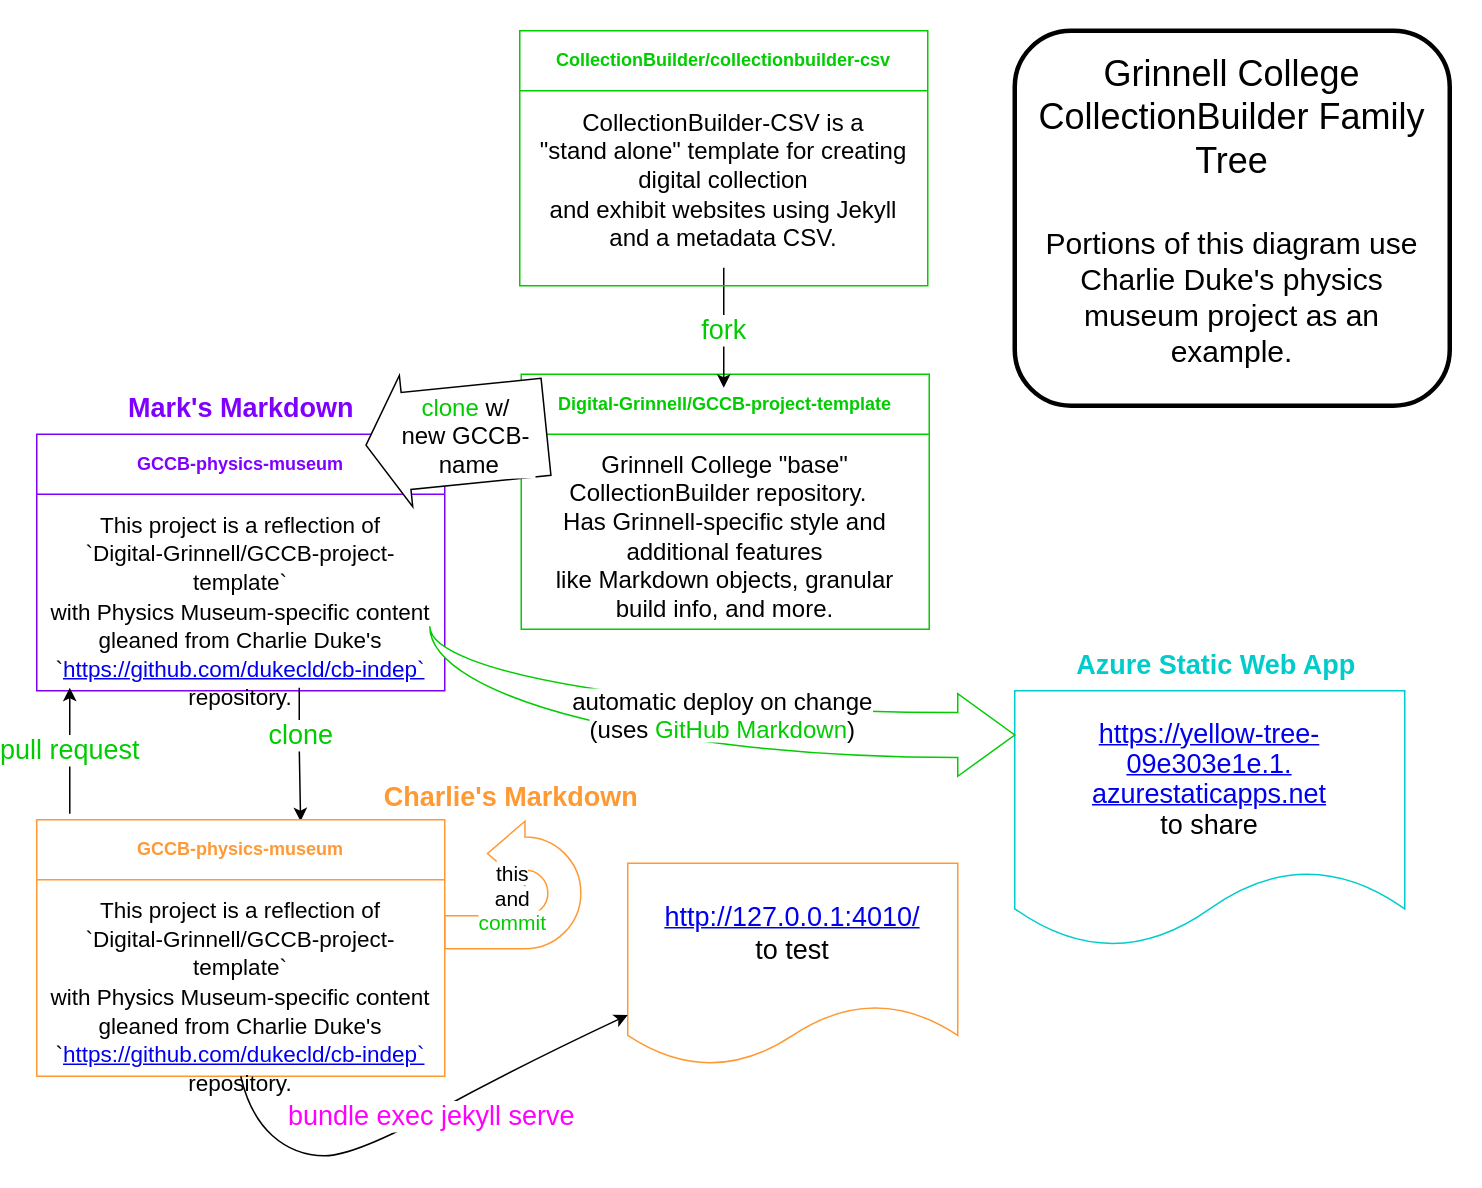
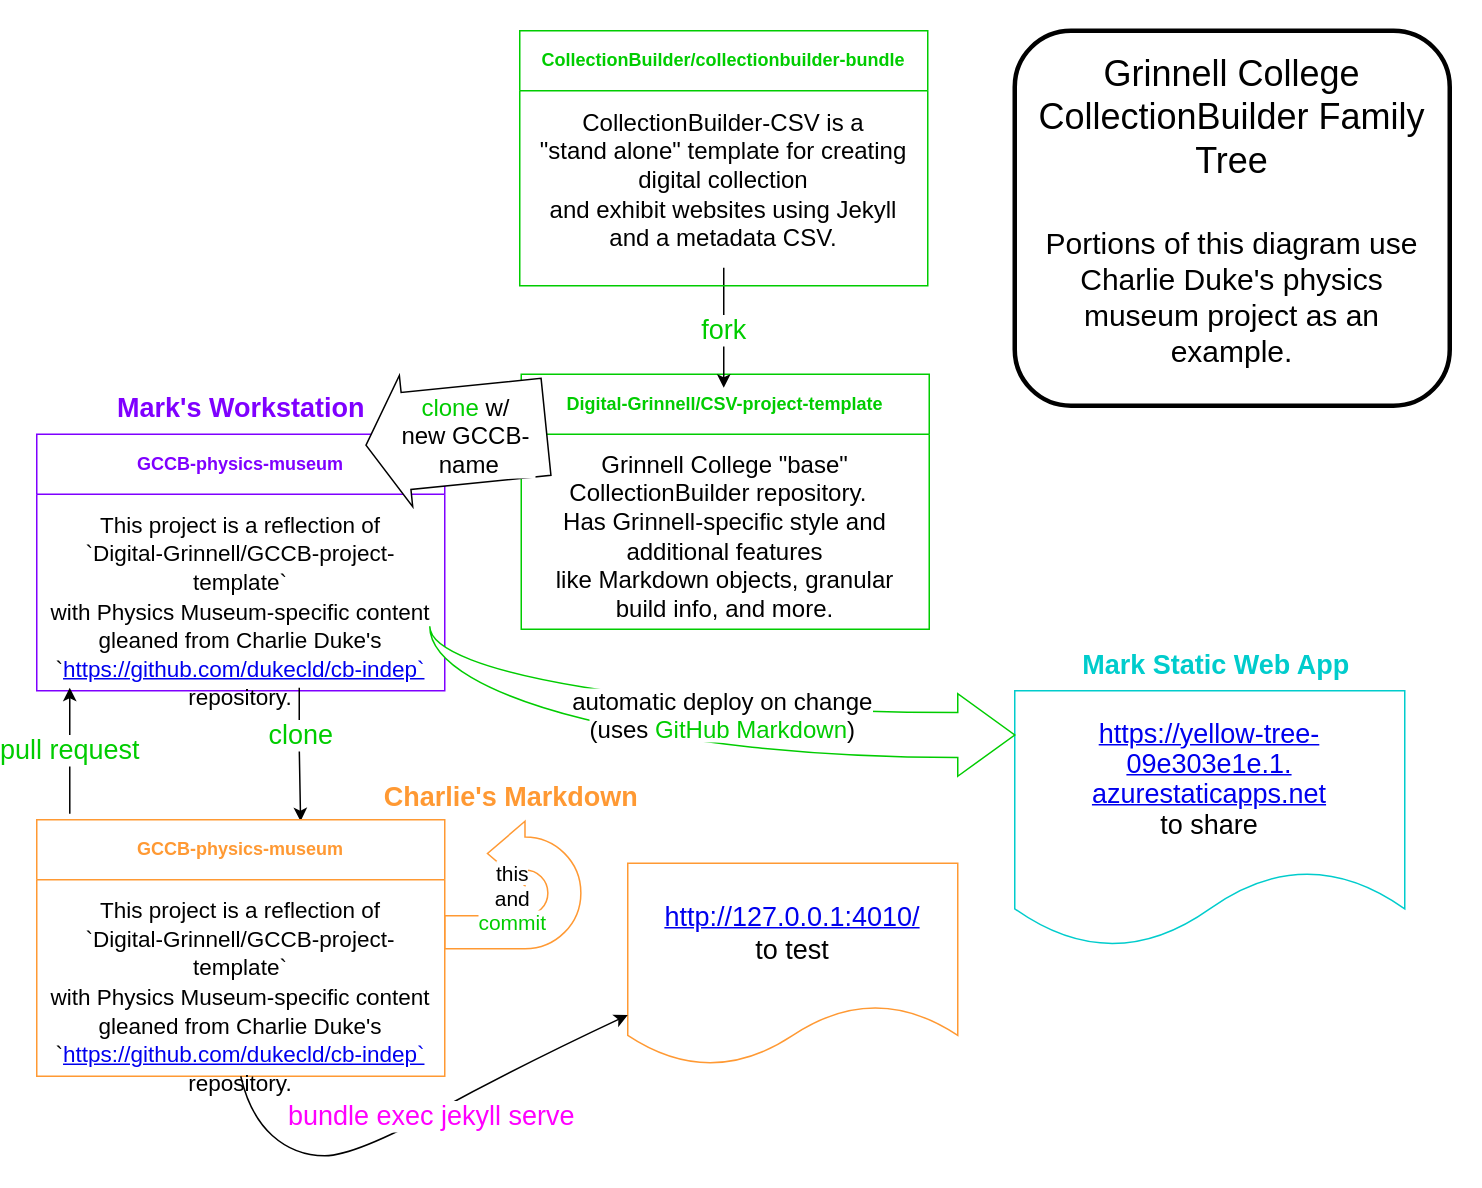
- <mxCell id="17" value="CollectionBuilder/collectionbuilder-csv" style="swimlane;whiteSpace=wrap;html=1;startSize=40;fontColor=#00CC00;strokeColor=#00CC00;" parent="1" vertex="1"><mxGeometry x="342" y="20" width="272" height="170" as="geometry"><mxRectangle x="320" y="30" width="240" height="40" as="alternateBounds" /></mxGeometry></mxCell>
+ <mxCell id="17" value="CollectionBuilder/collectionbuilder-bundle" style="swimlane;whiteSpace=wrap;html=1;startSize=40;fontColor=#00CC00;strokeColor=#00CC00;" parent="1" vertex="1"><mxGeometry x="342" y="20" width="272" height="170" as="geometry"><mxRectangle x="320" y="30" width="240" height="40" as="alternateBounds" /></mxGeometry></mxCell>
- <mxCell id="3" value="&lt;span style=&quot;color: rgb(0, 204, 0);&quot;&gt;Digital-Grinnell/GCCB-project-template&lt;/span&gt;" style="swimlane;whiteSpace=wrap;html=1;startSize=40;strokeColor=#00CC00;" parent="1" vertex="1"><mxGeometry x="343" y="249" width="272" height="170" as="geometry"><mxRectangle x="320" y="30" width="240" height="40" as="alternateBounds" /></mxGeometry></mxCell>
+ <mxCell id="3" value="&lt;span style=&quot;color: rgb(0, 204, 0);&quot;&gt;Digital-Grinnell/CSV-project-template&lt;/span&gt;" style="swimlane;whiteSpace=wrap;html=1;startSize=40;strokeColor=#00CC00;" parent="1" vertex="1"><mxGeometry x="343" y="249" width="272" height="170" as="geometry"><mxRectangle x="320" y="30" width="240" height="40" as="alternateBounds" /></mxGeometry></mxCell>
- <mxCell id="5" value="&lt;font style=&quot;font-size: 18px; color: rgb(127, 0, 255);&quot;&gt;&lt;b&gt;Mark's Markdown&lt;/b&gt;&lt;/font&gt;" style="text;html=1;align=center;verticalAlign=middle;resizable=0;points=[];autosize=1;strokeColor=none;fillColor=none;" parent="1" vertex="1"><mxGeometry x="61" y="252" width="190" height="40" as="geometry" /></mxCell>
+ <mxCell id="5" value="&lt;font style=&quot;font-size: 18px; color: rgb(127, 0, 255);&quot;&gt;&lt;b&gt;Mark's Workstation&lt;/b&gt;&lt;/font&gt;" style="text;html=1;align=center;verticalAlign=middle;resizable=0;points=[];autosize=1;strokeColor=none;fillColor=none;" parent="1" vertex="1"><mxGeometry x="61" y="252" width="190" height="40" as="geometry" /></mxCell>
- <mxCell id="15" value="&lt;font style=&quot;font-size: 18px; color: rgb(0, 204, 204);&quot;&gt;&lt;b&gt;Azure Static Web App&lt;/b&gt;&lt;/font&gt;" style="text;html=1;align=center;verticalAlign=middle;resizable=0;points=[];autosize=1;strokeColor=none;fillColor=none;" parent="1" vertex="1"><mxGeometry x="701" y="423" width="210" height="40" as="geometry" /></mxCell>
+ <mxCell id="15" value="&lt;font style=&quot;font-size: 18px; color: rgb(0, 204, 204);&quot;&gt;&lt;b&gt;Mark Static Web App&lt;/b&gt;&lt;/font&gt;" style="text;html=1;align=center;verticalAlign=middle;resizable=0;points=[];autosize=1;strokeColor=none;fillColor=none;" parent="1" vertex="1"><mxGeometry x="701" y="423" width="210" height="40" as="geometry" /></mxCell>
